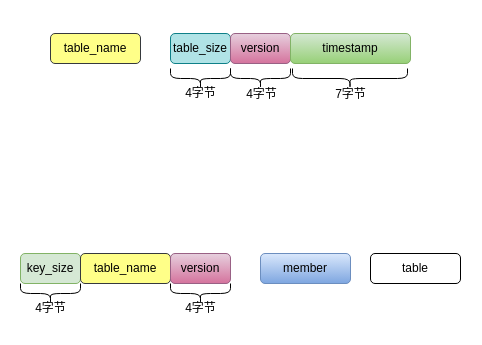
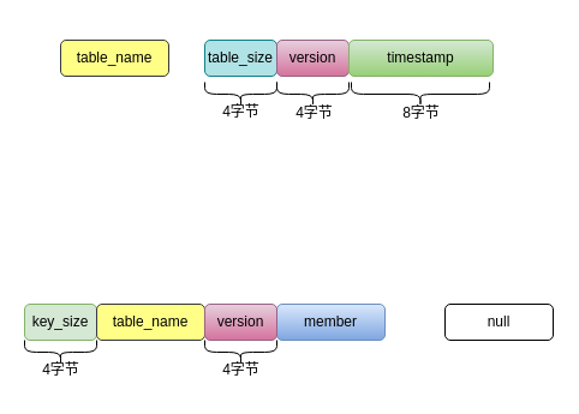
- <mxCell id="16" value="7字节" style="text;html=1;align=center;verticalAlign=middle;resizable=0;points=[];autosize=1;strokeColor=none;fillColor=none;" vertex="1" parent="1"><mxGeometry x="324.5" y="79" width="50" height="30" as="geometry" /></mxCell>
+ <mxCell id="16" value="8字节" style="text;html=1;align=center;verticalAlign=middle;resizable=0;points=[];autosize=1;strokeColor=none;fillColor=none;" vertex="1" parent="1"><mxGeometry x="324.5" y="79" width="50" height="30" as="geometry" /></mxCell>
- <mxCell id="4" value="member" style="rounded=1;whiteSpace=wrap;html=1;fillColor=#dae8fc;gradientColor=#7ea6e0;strokeColor=#6c8ebf;" parent="1" vertex="1"><mxGeometry x="260" y="253" width="90" height="30" as="geometry" /></mxCell>
+ <mxCell id="4" value="member" style="rounded=1;whiteSpace=wrap;html=1;fillColor=#dae8fc;gradientColor=#7ea6e0;strokeColor=#6c8ebf;" parent="1" vertex="1"><mxGeometry x="230" y="253" width="90" height="30" as="geometry" /></mxCell>
- <mxCell id="6" value="table" style="rounded=1;whiteSpace=wrap;html=1;" parent="1" vertex="1"><mxGeometry x="370" y="253" width="90" height="30" as="geometry" /></mxCell>
+ <mxCell id="6" value="null" style="rounded=1;whiteSpace=wrap;html=1;" parent="1" vertex="1"><mxGeometry x="370" y="253" width="90" height="30" as="geometry" /></mxCell>
